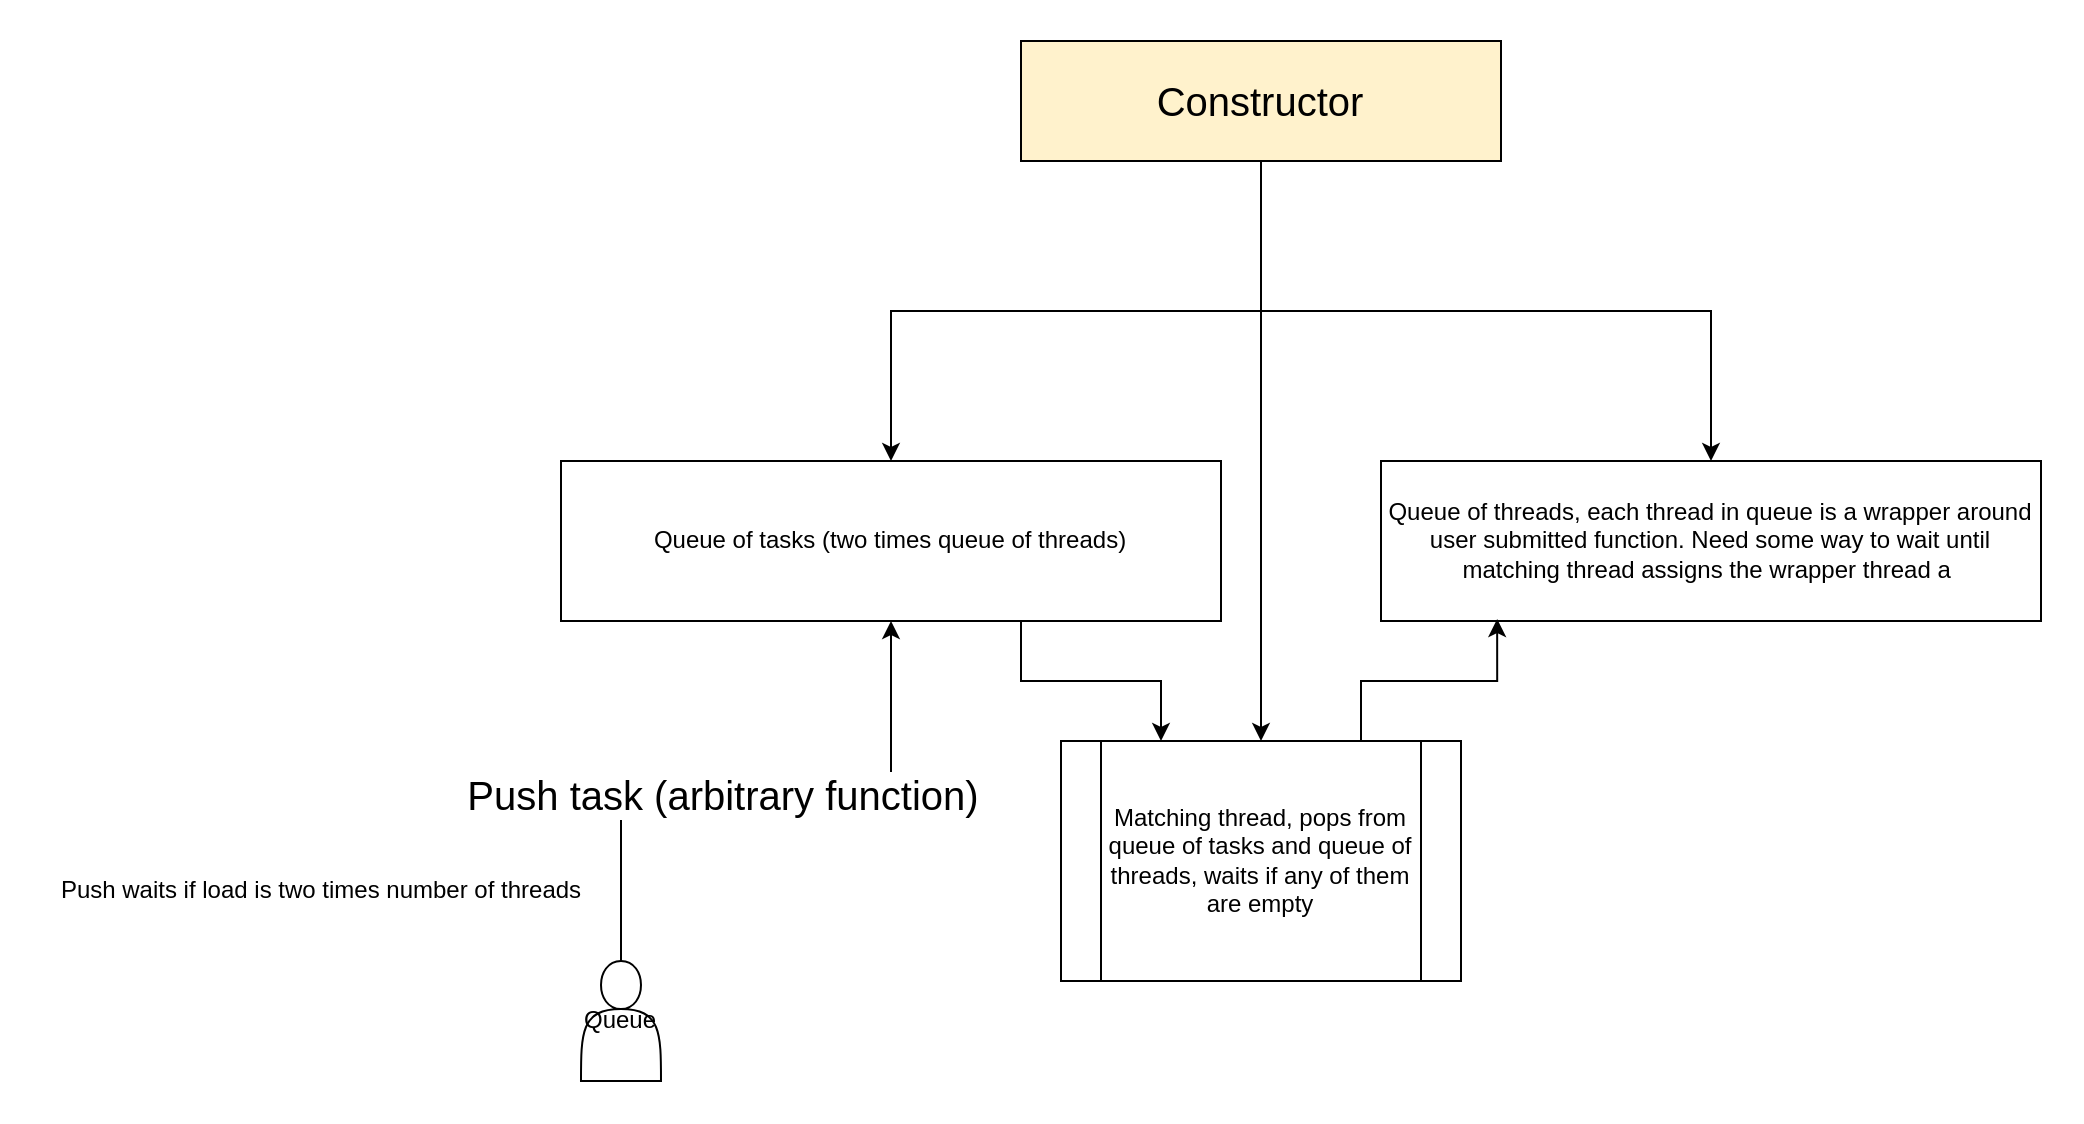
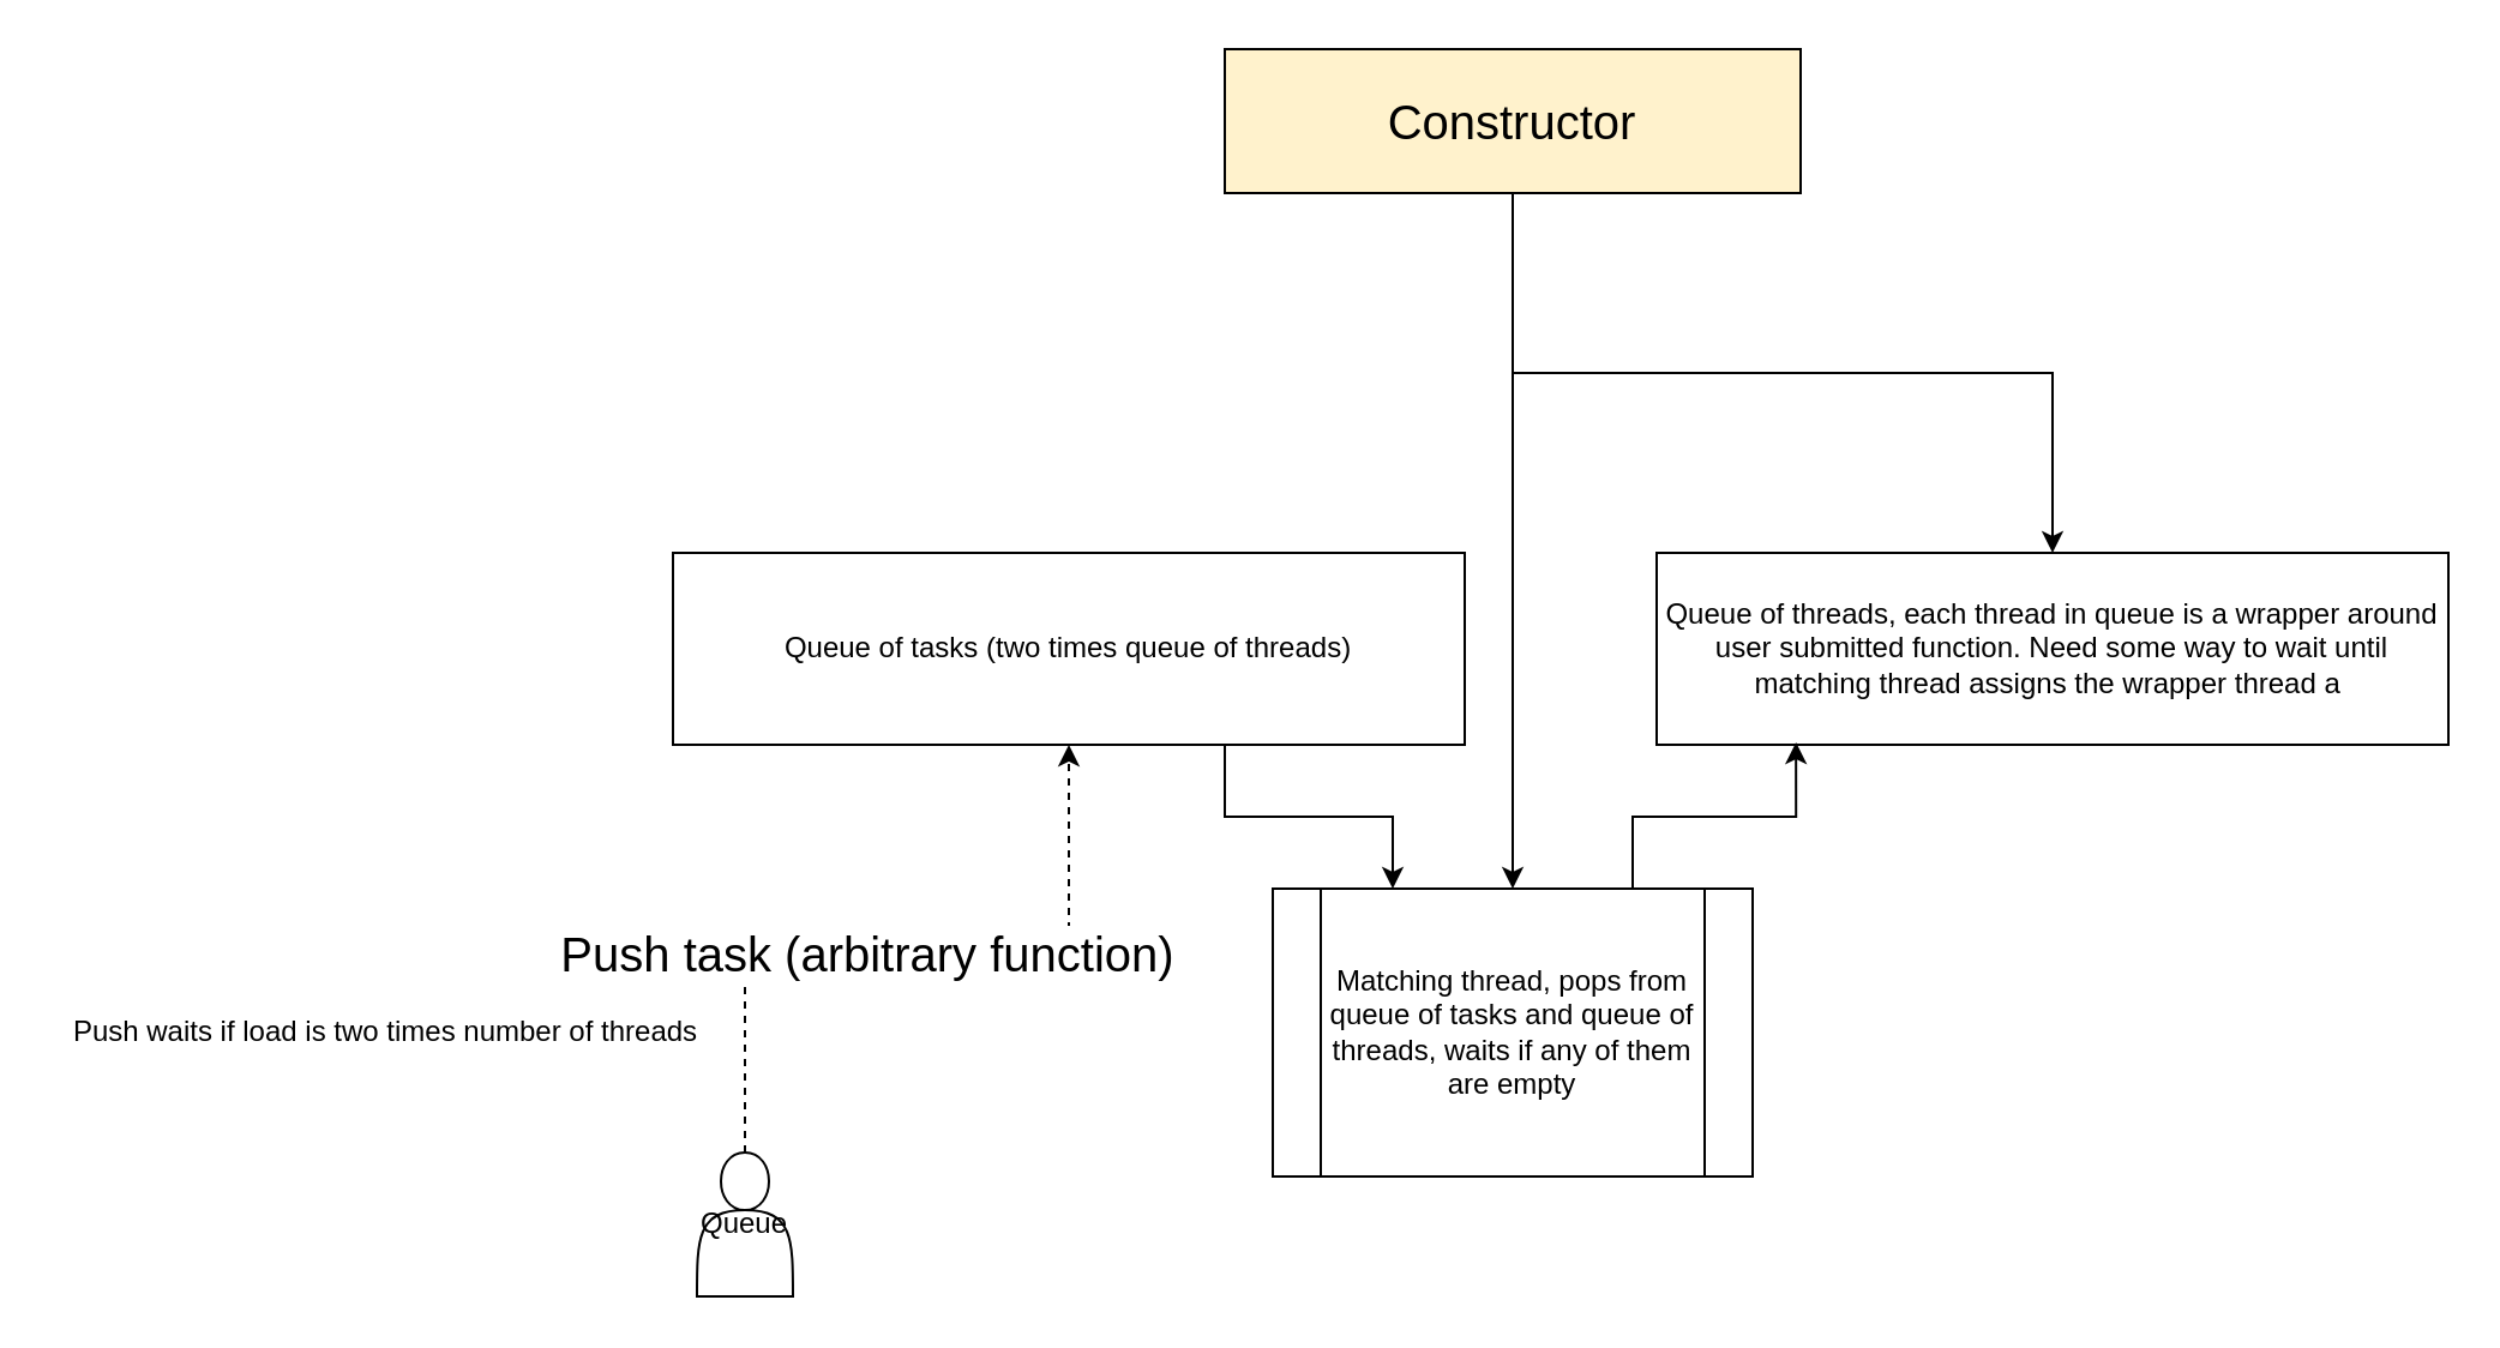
- <mxCell id="2" style="edgeStyle=orthogonalEdgeStyle;rounded=0;orthogonalLoop=1;jettySize=auto;html=1;" edge="1" parent="1" source="5" target="8"><mxGeometry relative="1" as="geometry" /></mxCell>
- <mxCell id="9" style="edgeStyle=orthogonalEdgeStyle;rounded=0;orthogonalLoop=1;jettySize=auto;html=1;" edge="1" parent="1" source="11" target="8"><mxGeometry relative="1" as="geometry" /></mxCell>
+ <mxCell id="9" style="edgeStyle=orthogonalEdgeStyle;rounded=0;orthogonalLoop=1;jettySize=auto;html=1;dashed=1;" edge="1" parent="1" source="11" target="8"><mxGeometry relative="1" as="geometry" /></mxCell>
- <mxCell id="12" value="Push waits if load is two times number of threads" style="text;html=1;align=center;verticalAlign=middle;resizable=0;points=[];autosize=1;strokeColor=none;fillColor=none;" vertex="1" parent="1"><mxGeometry x="20" y="430" width="280" height="30" as="geometry" /></mxCell>
+ <mxCell id="12" value="Push waits if load is two times number of threads" style="text;html=1;align=center;verticalAlign=middle;resizable=0;points=[];autosize=1;strokeColor=none;fillColor=none;" vertex="1" parent="1"><mxGeometry x="20" y="415" width="280" height="30" as="geometry" /></mxCell>
